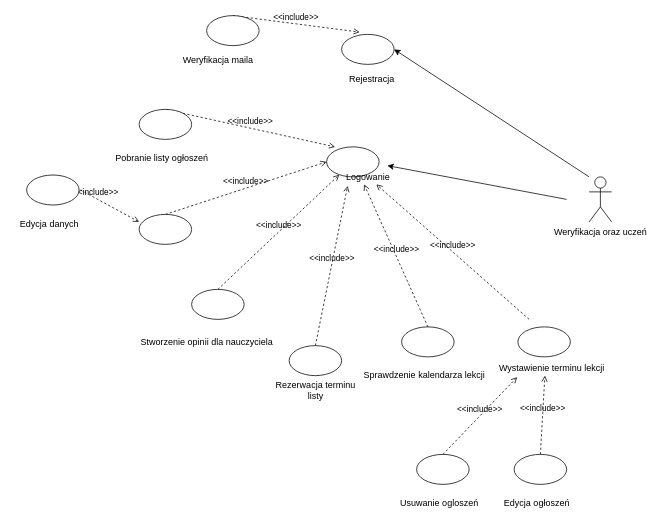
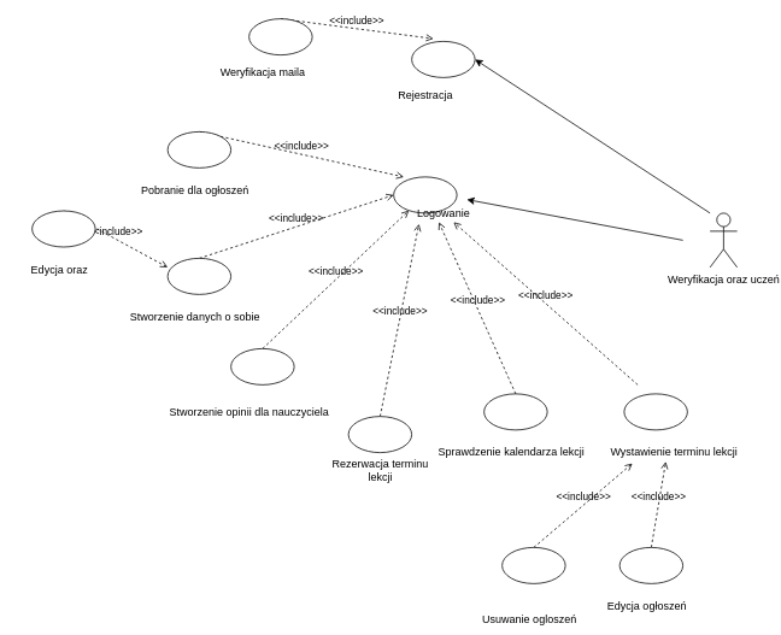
- <mxCell id="4" value="Rejestracja" style="text;html=1;align=center;verticalAlign=middle;resizable=0;points=[];autosize=1;" vertex="1" parent="1"><mxGeometry x="455" y="95" width="80" height="20" as="geometry" /></mxCell>
+ <mxCell id="4" value="Rejestracja" style="text;html=1;align=center;verticalAlign=middle;resizable=0;points=[];autosize=1;" vertex="1" parent="1"><mxGeometry x="430" y="95" width="80" height="20" as="geometry" /></mxCell>
- <mxCell id="38" value="Pobranie listy ogłoszeń" style="text;html=1;align=center;verticalAlign=middle;resizable=0;points=[];autosize=1;" vertex="1" parent="1"><mxGeometry x="145" y="200" width="140" height="20" as="geometry" /></mxCell>
+ <mxCell id="38" value="Pobranie dla ogłoszeń" style="text;html=1;align=center;verticalAlign=middle;resizable=0;points=[];autosize=1;" vertex="1" parent="1"><mxGeometry x="145" y="200" width="140" height="20" as="geometry" /></mxCell>
- <mxCell id="29" value="Edycja danych" style="text;html=1;align=center;verticalAlign=middle;resizable=0;points=[];autosize=1;" vertex="1" parent="1"><mxGeometry x="20" y="287.5" width="90" height="20" as="geometry" /></mxCell>
+ <mxCell id="29" value="Edycja oraz" style="text;html=1;align=center;verticalAlign=middle;resizable=0;points=[];autosize=1;" vertex="1" parent="1"><mxGeometry x="20" y="287.5" width="90" height="20" as="geometry" /></mxCell>
+ <mxCell id="26" value="Stworzenie danych o sobie" style="text;html=1;align=center;verticalAlign=middle;resizable=0;points=[];autosize=1;" vertex="1" parent="1"><mxGeometry x="135" y="340" width="160" height="20" as="geometry" /></mxCell>
- <mxCell id="11" value="Wystawienie terminu lekcji" style="text;html=1;align=center;verticalAlign=middle;resizable=0;points=[];autosize=1;" vertex="1" parent="1"><mxGeometry x="655" y="480" width="160" height="20" as="geometry" /></mxCell>
+ <mxCell id="11" value="Wystawienie terminu lekcji" style="text;html=1;align=center;verticalAlign=middle;resizable=0;points=[];autosize=1;" vertex="1" parent="1"><mxGeometry x="665" y="490" width="160" height="20" as="geometry" /></mxCell>
- <mxCell id="17" value="Rezerwacja terminu&lt;br&gt;listy" style="text;html=1;align=center;verticalAlign=middle;resizable=0;points=[];autosize=1;" vertex="1" parent="1"><mxGeometry x="360" y="505" width="120" height="30" as="geometry" /></mxCell>
+ <mxCell id="17" value="Rezerwacja terminu&lt;br&gt;lekcji" style="text;html=1;align=center;verticalAlign=middle;resizable=0;points=[];autosize=1;" vertex="1" parent="1"><mxGeometry x="360" y="505" width="120" height="30" as="geometry" /></mxCell>
- <mxCell id="35" value="Usuwanie ogloszeń" style="text;html=1;align=center;verticalAlign=middle;resizable=0;points=[];autosize=1;" vertex="1" parent="1"><mxGeometry x="525" y="660" width="120" height="20" as="geometry" /></mxCell>
+ <mxCell id="35" value="Usuwanie ogloszeń" style="text;html=1;align=center;verticalAlign=middle;resizable=0;points=[];autosize=1;" vertex="1" parent="1"><mxGeometry x="525" y="675" width="120" height="20" as="geometry" /></mxCell>
